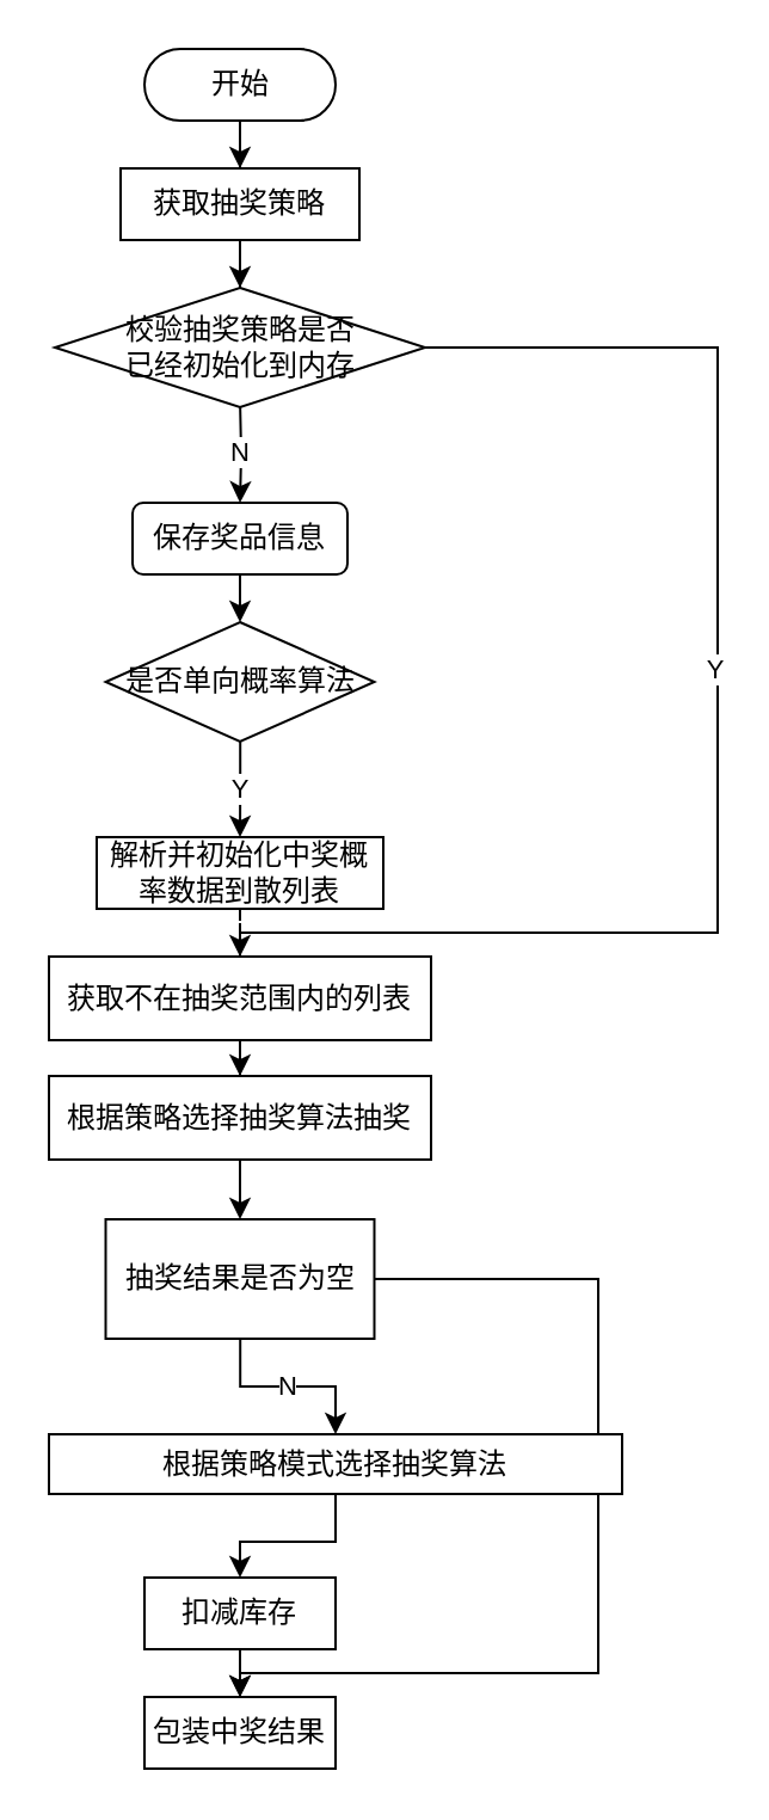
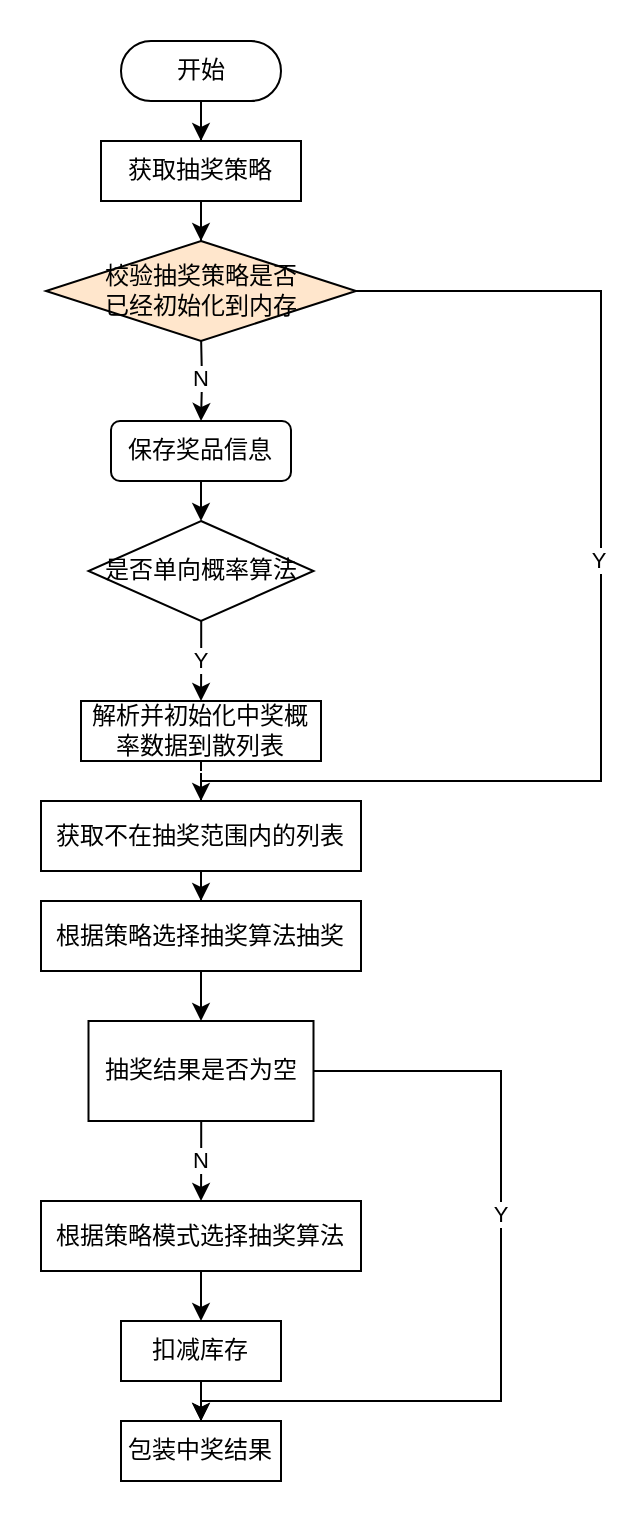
- <mxCell id="9" value="&lt;span&gt;校验抽奖策略是否&lt;br&gt;已经初始化到内存&lt;/span&gt;" style="rhombus;whiteSpace=wrap;html=1;" parent="1" vertex="1"><mxGeometry x="22.5" y="120" width="155" height="50" as="geometry" /></mxCell>
+ <mxCell id="9" value="&lt;span&gt;校验抽奖策略是否&lt;br&gt;已经初始化到内存&lt;/span&gt;" style="rhombus;whiteSpace=wrap;html=1;fillColor=#ffe6cc;" parent="1" vertex="1"><mxGeometry x="22.5" y="120" width="155" height="50" as="geometry" /></mxCell>
- <mxCell id="25" value="根据策略模式选择抽奖算法" style="whiteSpace=wrap;html=1;" parent="1" vertex="1"><mxGeometry x="20" y="600" width="240" height="25" as="geometry" /></mxCell>
+ <mxCell id="25" value="根据策略模式选择抽奖算法" style="whiteSpace=wrap;html=1;" parent="1" vertex="1"><mxGeometry x="20" y="600" width="160" height="35" as="geometry" /></mxCell>
